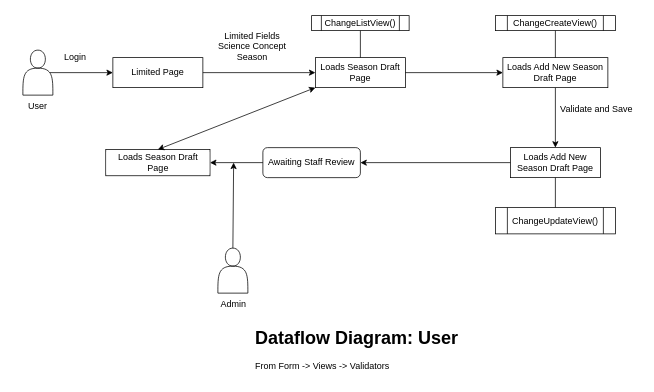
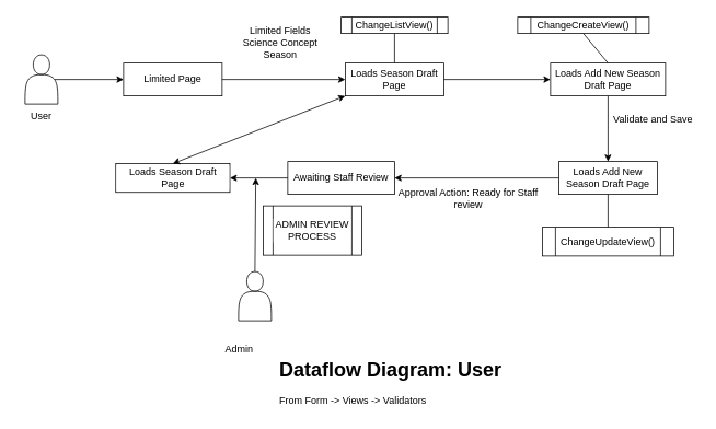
- <mxCell id="24" value="ChangeCreateView()" style="shape=process;whiteSpace=wrap;html=1;backgroundOutline=1;labelBackgroundColor=#ffffff;" vertex="1" parent="1"><mxGeometry x="660" y="20" width="160" height="20" as="geometry" /></mxCell>
+ <mxCell id="24" value="ChangeCreateView()" style="shape=process;whiteSpace=wrap;html=1;backgroundOutline=1;labelBackgroundColor=#ffffff;" vertex="1" parent="1"><mxGeometry x="630" y="20" width="160" height="20" as="geometry" /></mxCell>
- <mxCell id="10" value="Limited Fields&lt;br style=&quot;border-color: var(--border-color);&quot;&gt;Science Concept&lt;br style=&quot;border-color: var(--border-color);&quot;&gt;Season" style="text;html=1;strokeColor=none;fillColor=none;align=center;verticalAlign=middle;whiteSpace=wrap;rounded=0;" vertex="1" parent="1"><mxGeometry x="281" y="36" width="110" height="50" as="geometry" /></mxCell>
+ <mxCell id="10" value="Limited Fields&lt;br style=&quot;border-color: var(--border-color);&quot;&gt;Science Concept&lt;br style=&quot;border-color: var(--border-color);&quot;&gt;Season" style="text;html=1;strokeColor=none;fillColor=none;align=center;verticalAlign=middle;whiteSpace=wrap;rounded=0;" vertex="1" parent="1"><mxGeometry x="286" y="26" width="110" height="50" as="geometry" /></mxCell>
- <mxCell id="4" value="Login" style="text;html=1;strokeColor=none;fillColor=none;align=center;verticalAlign=middle;whiteSpace=wrap;rounded=0;" vertex="1" parent="1"><mxGeometry x="70" y="66" width="60" height="20" as="geometry" /></mxCell>
- <mxCell id="13" value="Awaiting Staff Review" style="whiteSpace=wrap;html=1;labelBackgroundColor=#ffffff;rounded=1;" vertex="1" parent="1"><mxGeometry x="350" y="196" width="130" height="40" as="geometry" /></mxCell>
+ <mxCell id="13" value="Awaiting Staff Review" style="rounded=0;whiteSpace=wrap;html=1;labelBackgroundColor=#ffffff;" vertex="1" parent="1"><mxGeometry x="350" y="196" width="130" height="40" as="geometry" /></mxCell>
+ <mxCell id="14" value="Approval Action: Ready for Staff review" style="text;html=1;strokeColor=none;fillColor=none;align=center;verticalAlign=middle;whiteSpace=wrap;rounded=0;" vertex="1" parent="1"><mxGeometry x="480" y="226" width="180" height="30" as="geometry" /></mxCell>
+ <mxCell id="30" value="ADMIN REVIEW PROCESS" style="shape=process;whiteSpace=wrap;html=1;backgroundOutline=1;labelBackgroundColor=#ffffff;" vertex="1" parent="1"><mxGeometry x="320" y="250" width="120" height="60" as="geometry" /></mxCell>
- <mxCell id="17" value="Admin" style="text;html=1;strokeColor=none;fillColor=none;align=center;verticalAlign=middle;whiteSpace=wrap;rounded=0;" vertex="1" parent="1"><mxGeometry x="281" y="390" width="60" height="30" as="geometry" /></mxCell>
+ <mxCell id="17" value="Admin" style="text;html=1;strokeColor=none;fillColor=none;align=center;verticalAlign=middle;whiteSpace=wrap;rounded=0;" vertex="1" parent="1"><mxGeometry x="261" y="410" width="60" height="30" as="geometry" /></mxCell>
